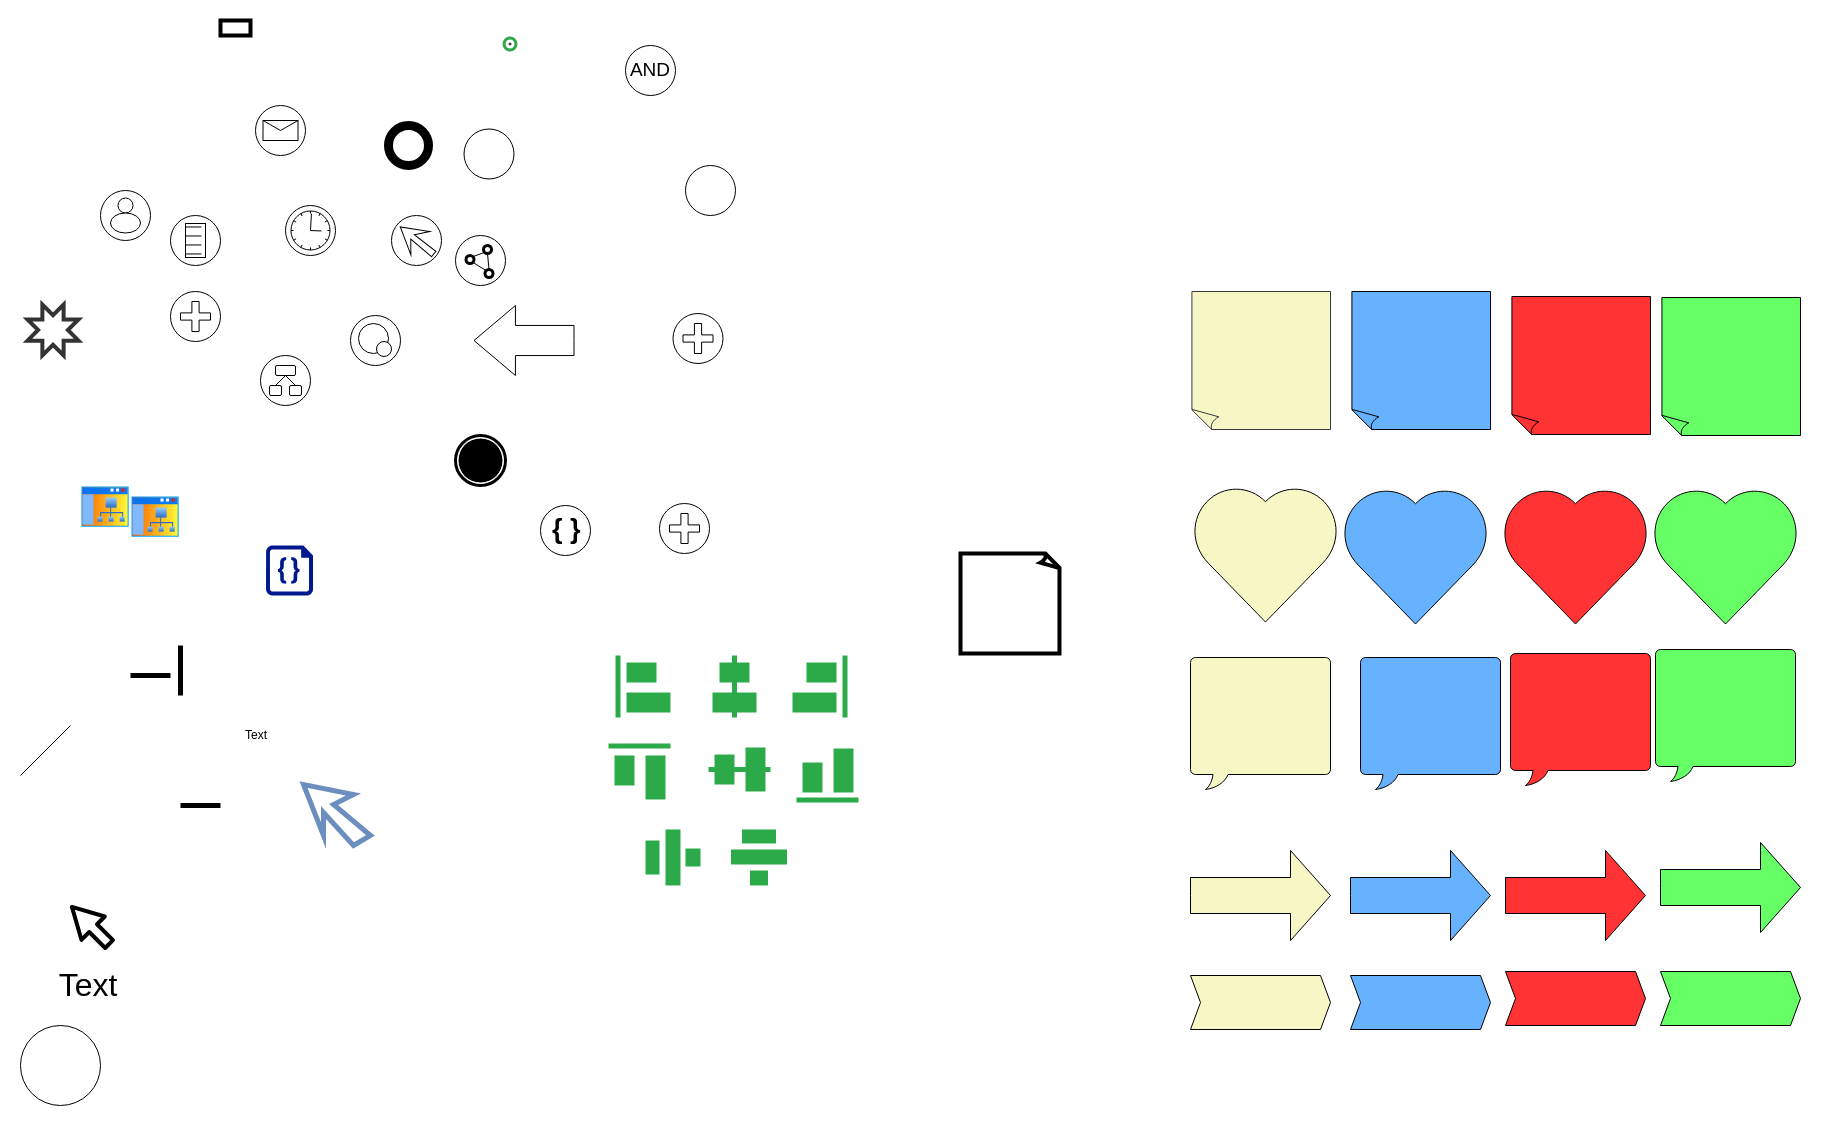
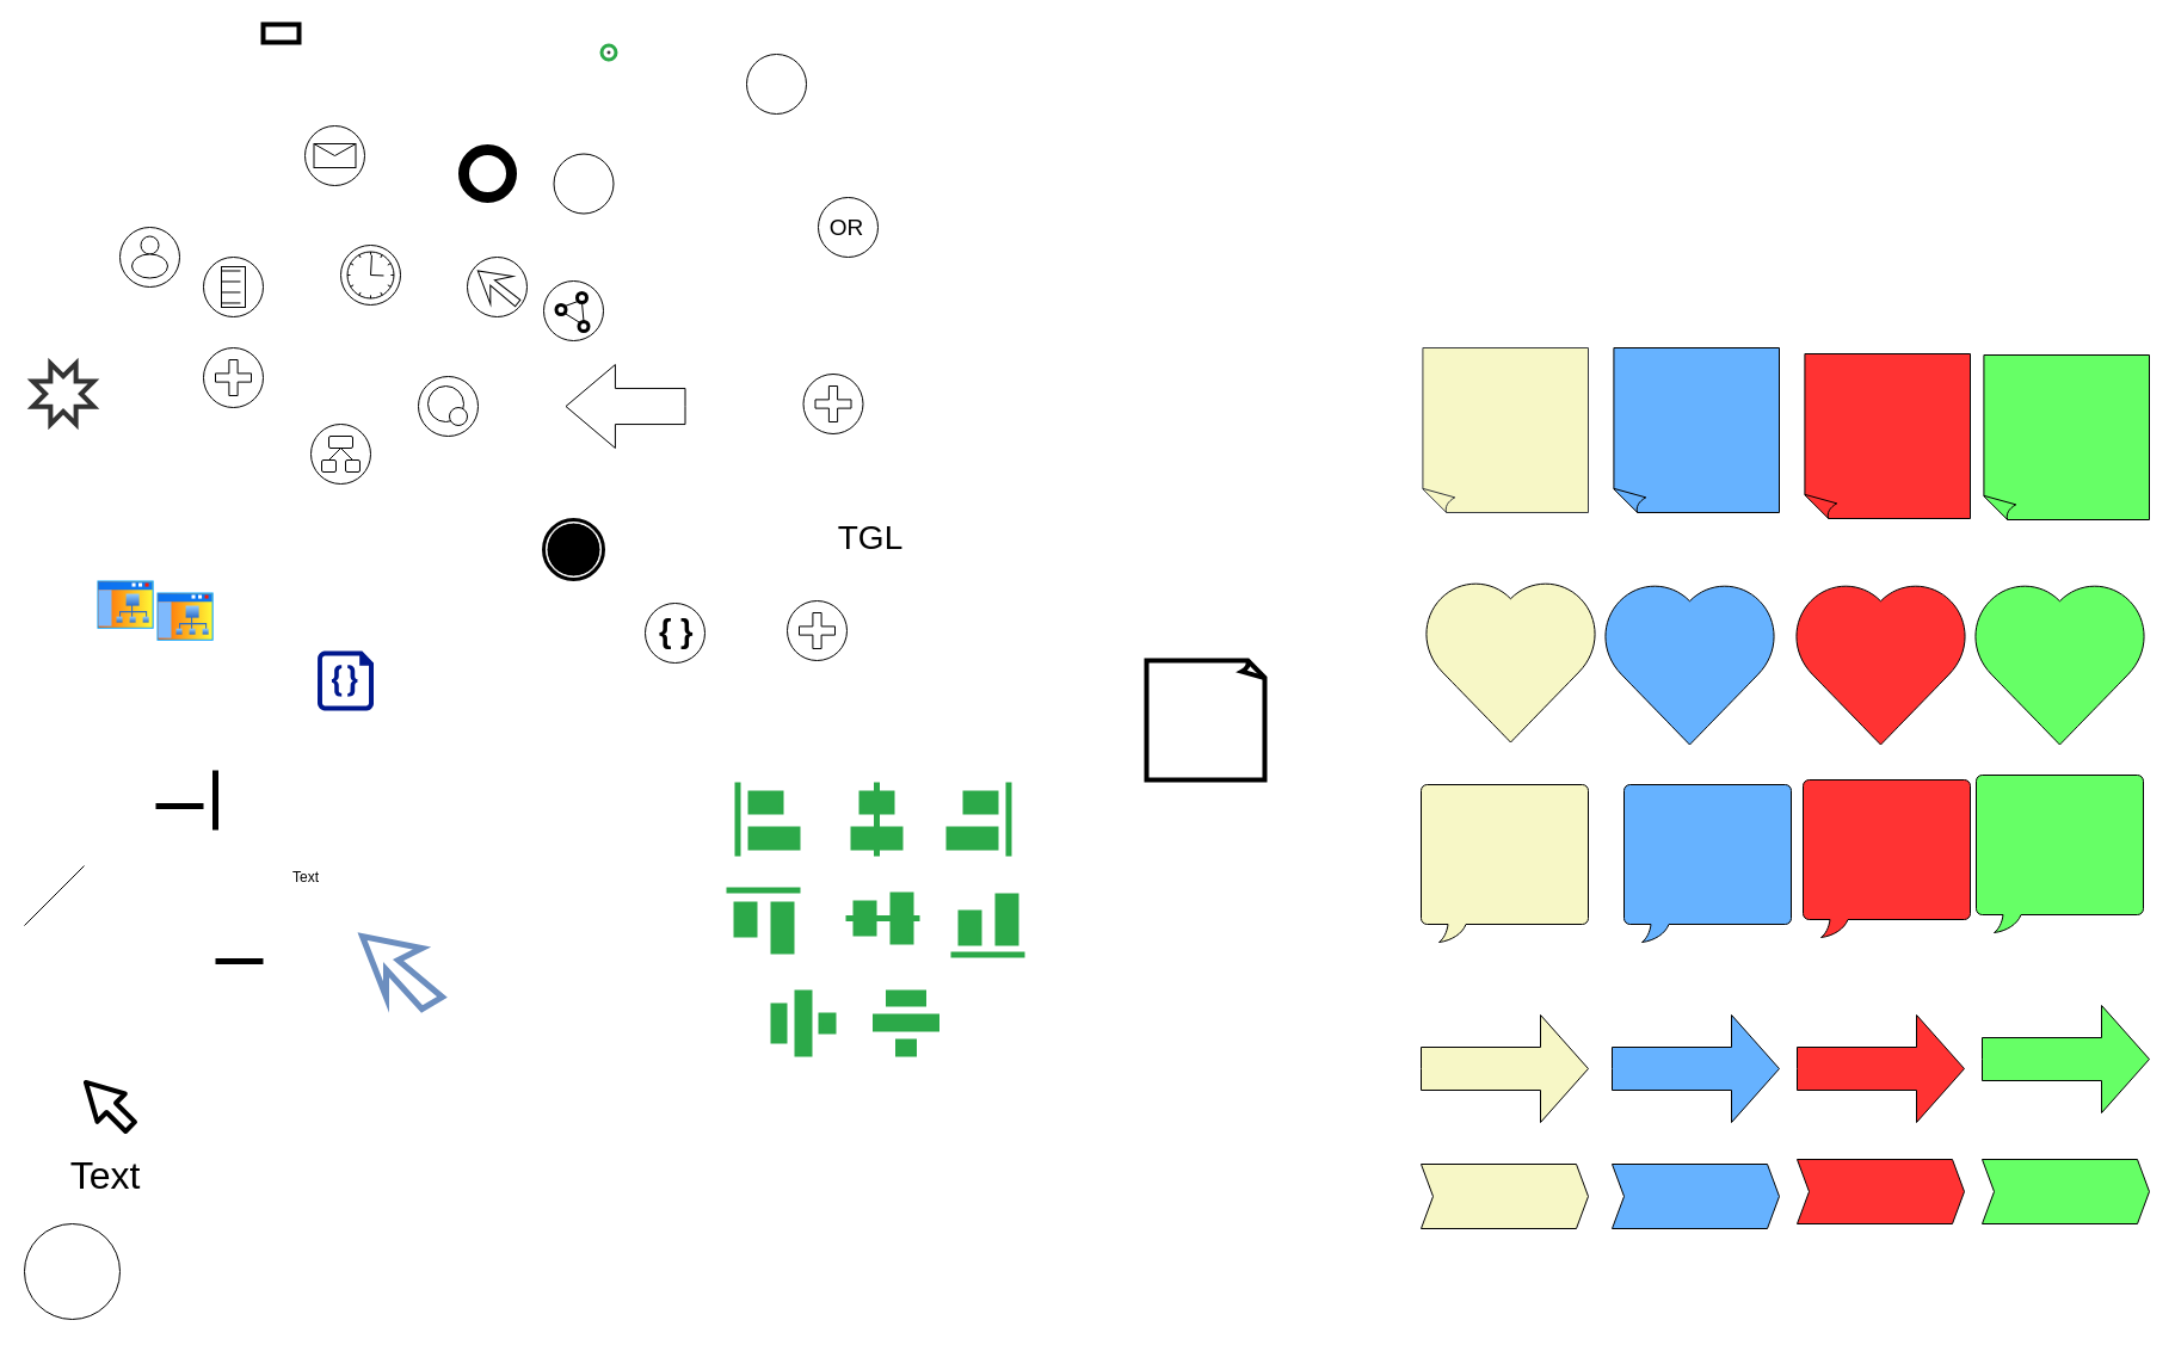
- <mxCell id="8" value="AND" style="text;html=1;strokeColor=none;fillColor=none;align=center;verticalAlign=middle;whiteSpace=wrap;rounded=0;fontSize=19;" parent="1" vertex="1"><mxGeometry x="630" y="60" width="40" height="20" as="geometry" /></mxCell>
+ <mxCell id="10" value="OR" style="text;html=1;strokeColor=none;fillColor=none;align=center;verticalAlign=middle;whiteSpace=wrap;rounded=0;fontSize=19;" parent="1" vertex="1"><mxGeometry x="689" y="181" width="40" height="20" as="geometry" /></mxCell>
+ <mxCell id="41" value="TGL" style="text;html=1;strokeColor=none;fillColor=none;align=center;verticalAlign=middle;whiteSpace=wrap;rounded=0;fontSize=28;" parent="1" vertex="1"><mxGeometry x="679" y="425" width="100" height="50" as="geometry" /></mxCell>
